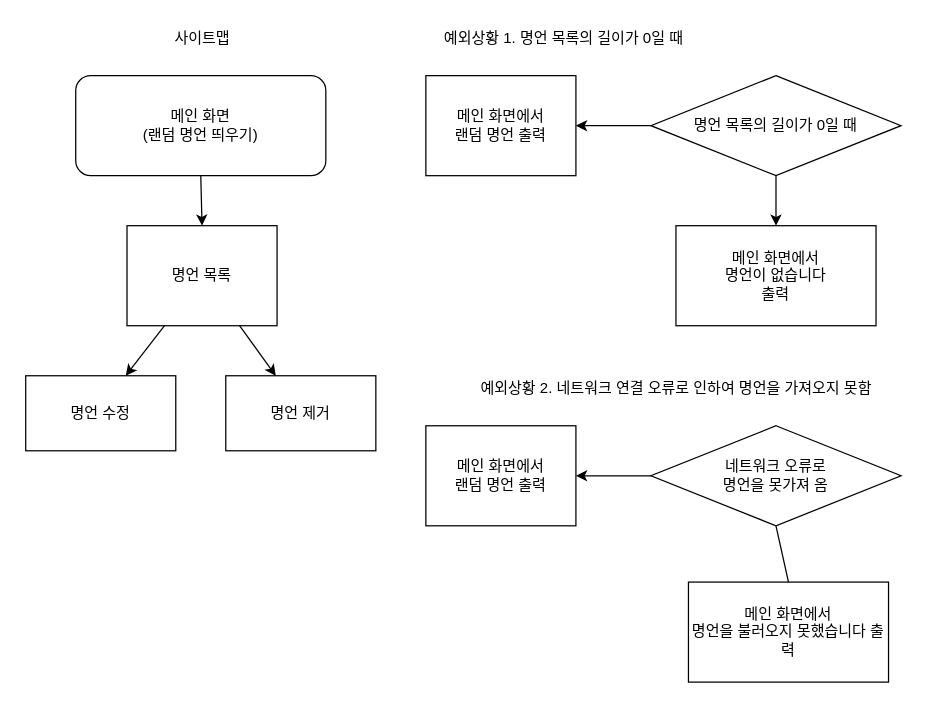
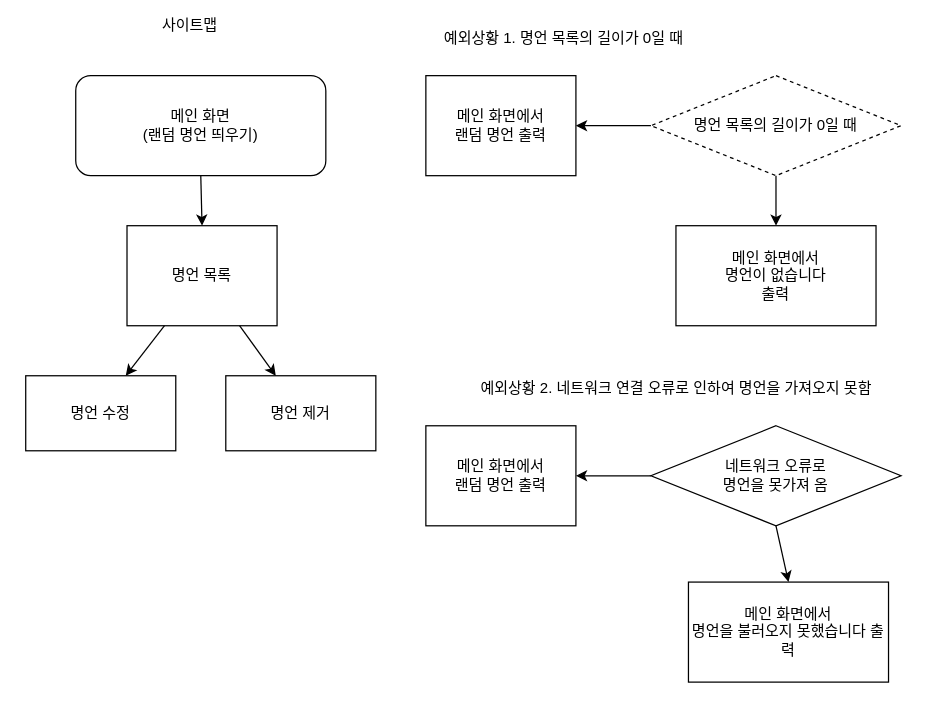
- <mxCell id="7" value="사이트맵" style="text;html=1;align=center;verticalAlign=middle;resizable=0;points=[];autosize=1;strokeColor=none;fillColor=none;" vertex="1" parent="1"><mxGeometry x="131" y="20" width="60" height="20" as="geometry" /></mxCell>
+ <mxCell id="7" value="사이트맵" style="text;html=1;align=center;verticalAlign=middle;resizable=0;points=[];autosize=1;strokeColor=none;fillColor=none;" vertex="1" parent="1"><mxGeometry x="121" y="10" width="60" height="20" as="geometry" /></mxCell>
- <mxCell id="9" value="명언 목록의 길이가 0일 때" style="rhombus;whiteSpace=wrap;html=1;" vertex="1" parent="1"><mxGeometry x="520" y="60" width="200" height="80" as="geometry" /></mxCell>
+ <mxCell id="9" value="명언 목록의 길이가 0일 때" style="rhombus;whiteSpace=wrap;html=1;dashed=1;" vertex="1" parent="1"><mxGeometry x="520" y="60" width="200" height="80" as="geometry" /></mxCell>
- <mxCell id="21" value="" style="endArrow=none;html=1;exitX=0.5;exitY=1;exitDx=0;exitDy=0;entryX=0.5;entryY=0;entryDx=0;entryDy=0;" edge="1" parent="1" source="18" target="19"><mxGeometry width="50" height="50" relative="1" as="geometry"><mxPoint x="330" y="270" as="sourcePoint" /><mxPoint x="380" y="220" as="targetPoint" /></mxGeometry></mxCell>
+ <mxCell id="21" value="" style="endArrow=classic;html=1;exitX=0.5;exitY=1;exitDx=0;exitDy=0;entryX=0.5;entryY=0;entryDx=0;entryDy=0;" edge="1" parent="1" source="18" target="19"><mxGeometry width="50" height="50" relative="1" as="geometry"><mxPoint x="330" y="270" as="sourcePoint" /><mxPoint x="380" y="220" as="targetPoint" /></mxGeometry></mxCell>
